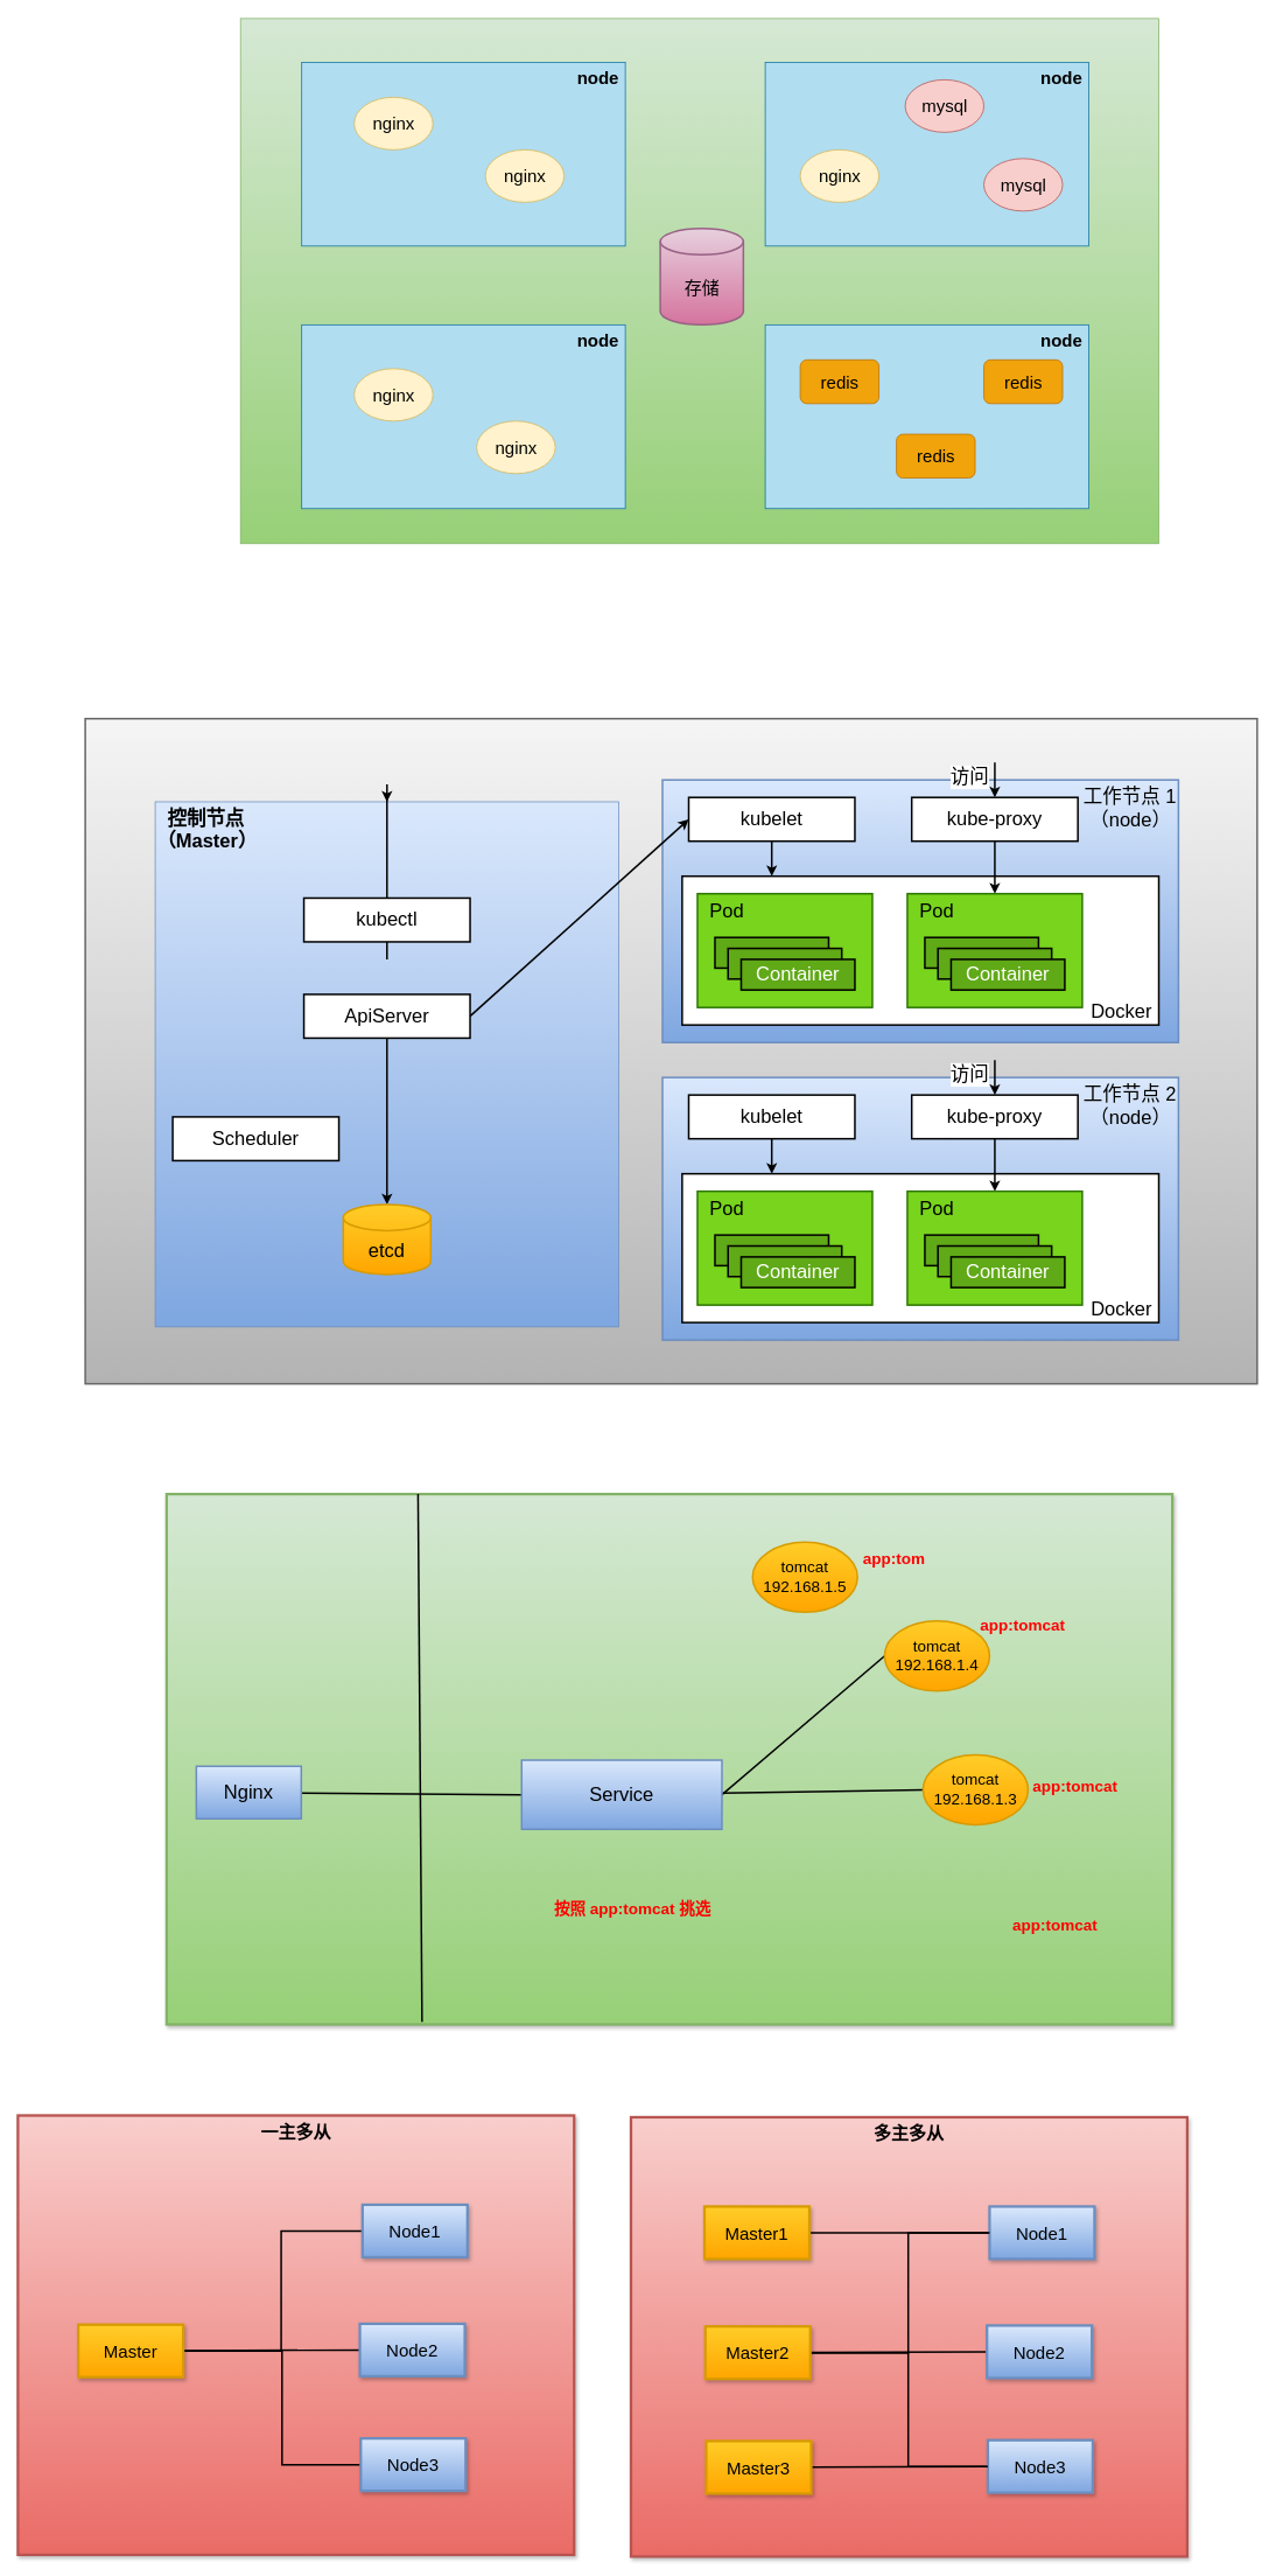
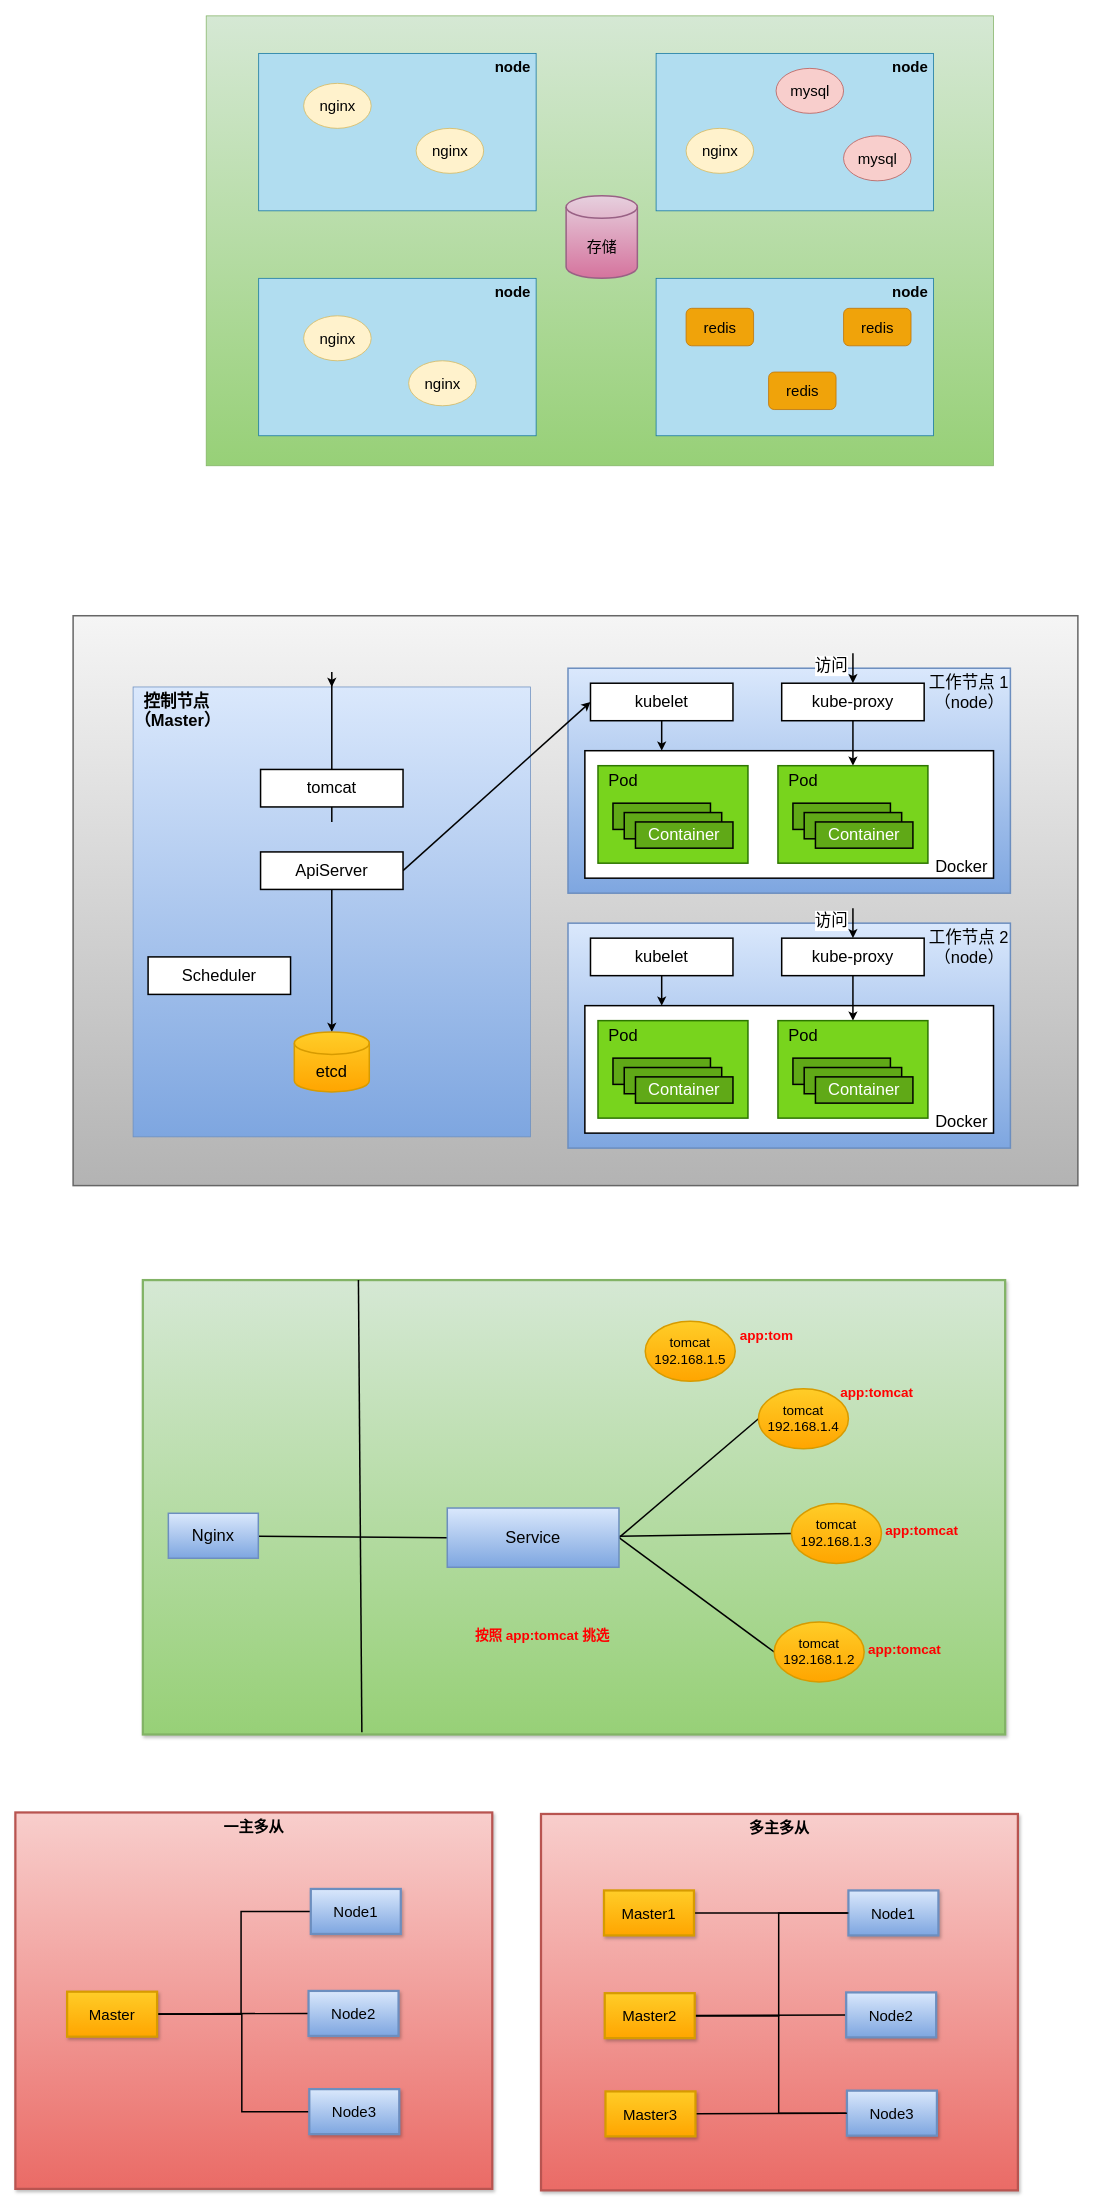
- <mxCell id="23" value="kubectl" style="rounded=0;whiteSpace=wrap;html=1;fontSize=22;strokeWidth=2;" parent="1" vertex="1"><mxGeometry x="347" y="1025" width="190" height="50" as="geometry" /></mxCell>
+ <mxCell id="23" value="tomcat" style="rounded=0;whiteSpace=wrap;html=1;fontSize=22;strokeWidth=2;" parent="1" vertex="1"><mxGeometry x="347" y="1025" width="190" height="50" as="geometry" /></mxCell>
+ <mxCell id="65" style="edgeStyle=none;rounded=0;orthogonalLoop=1;jettySize=auto;html=1;entryX=0;entryY=0.5;entryDx=0;entryDy=0;strokeWidth=2;fontSize=18;fontColor=#FF0000;exitX=1;exitY=0.5;exitDx=0;exitDy=0;endArrow=none;endFill=0;" parent="1" source="66" target="70" edge="1"><mxGeometry relative="1" as="geometry" /></mxCell>
+ <mxCell id="70" value="tomcat&lt;br style=&quot;font-size: 18px;&quot;&gt;192.168.1.2" style="ellipse;whiteSpace=wrap;html=1;strokeColor=#d79b00;strokeWidth=2;fontSize=18;fillColor=#ffcd28;gradientColor=#ffa500;" parent="1" vertex="1"><mxGeometry x="1032" y="2162" width="120" height="80" as="geometry" /></mxCell>
